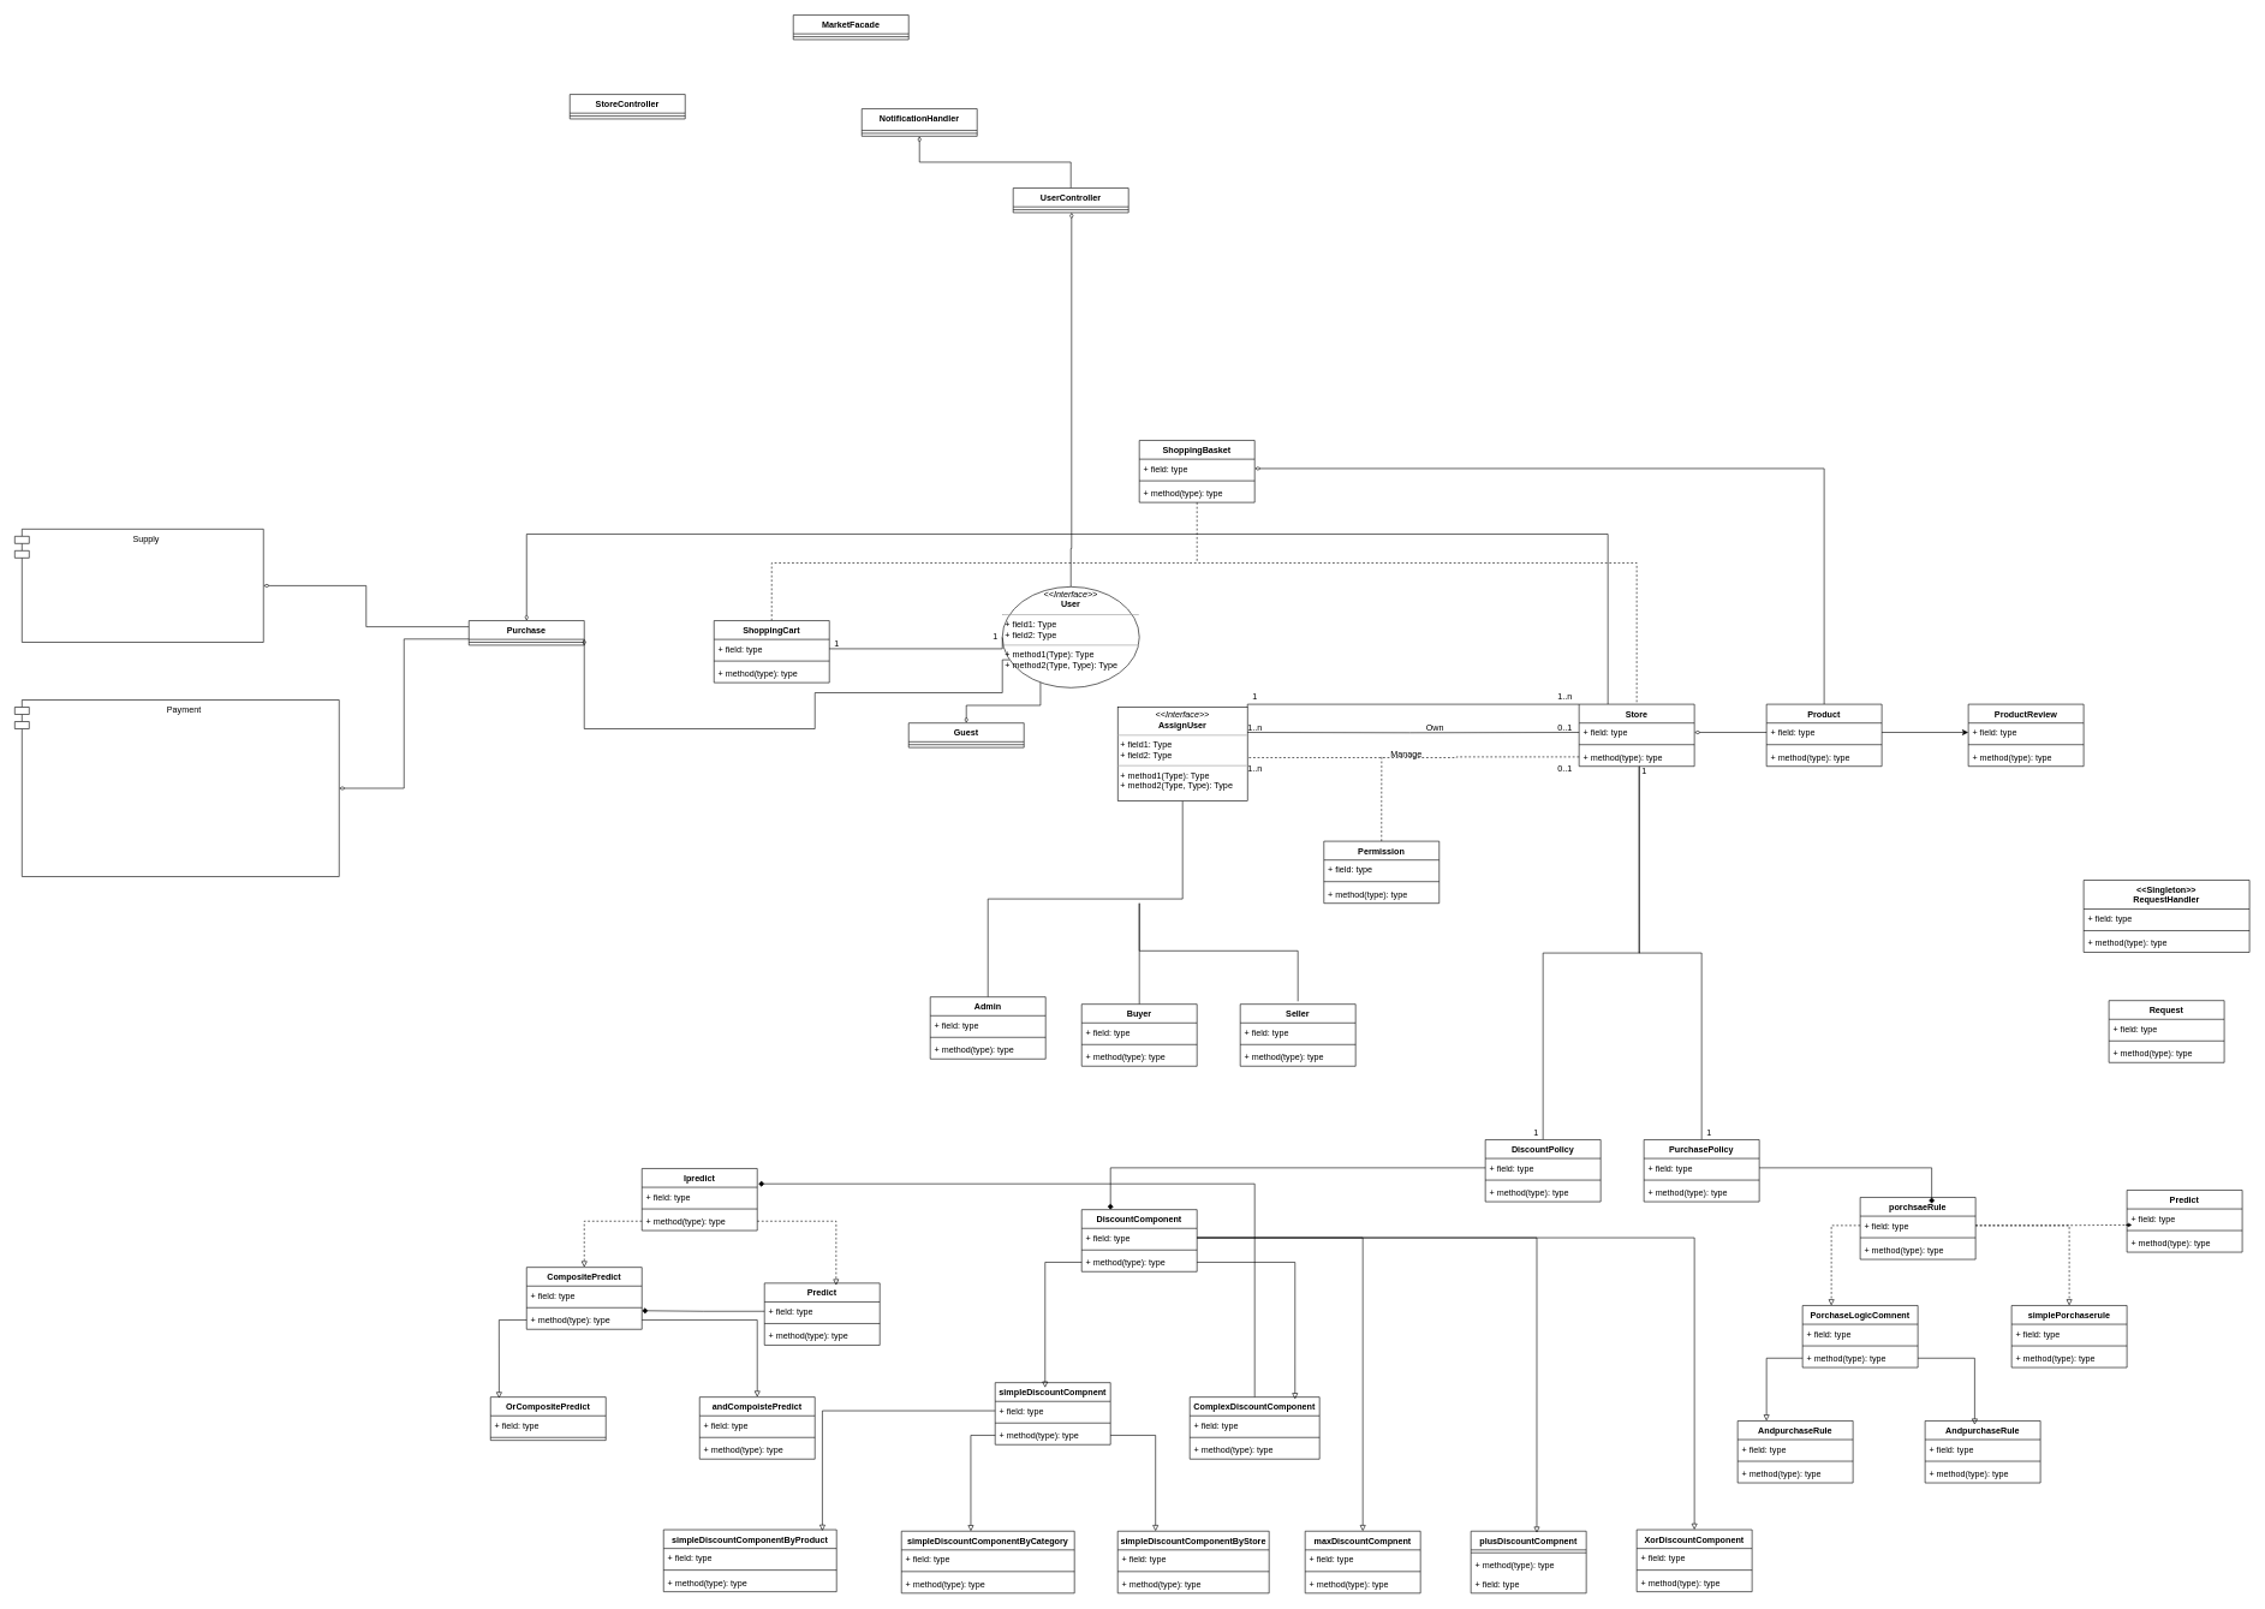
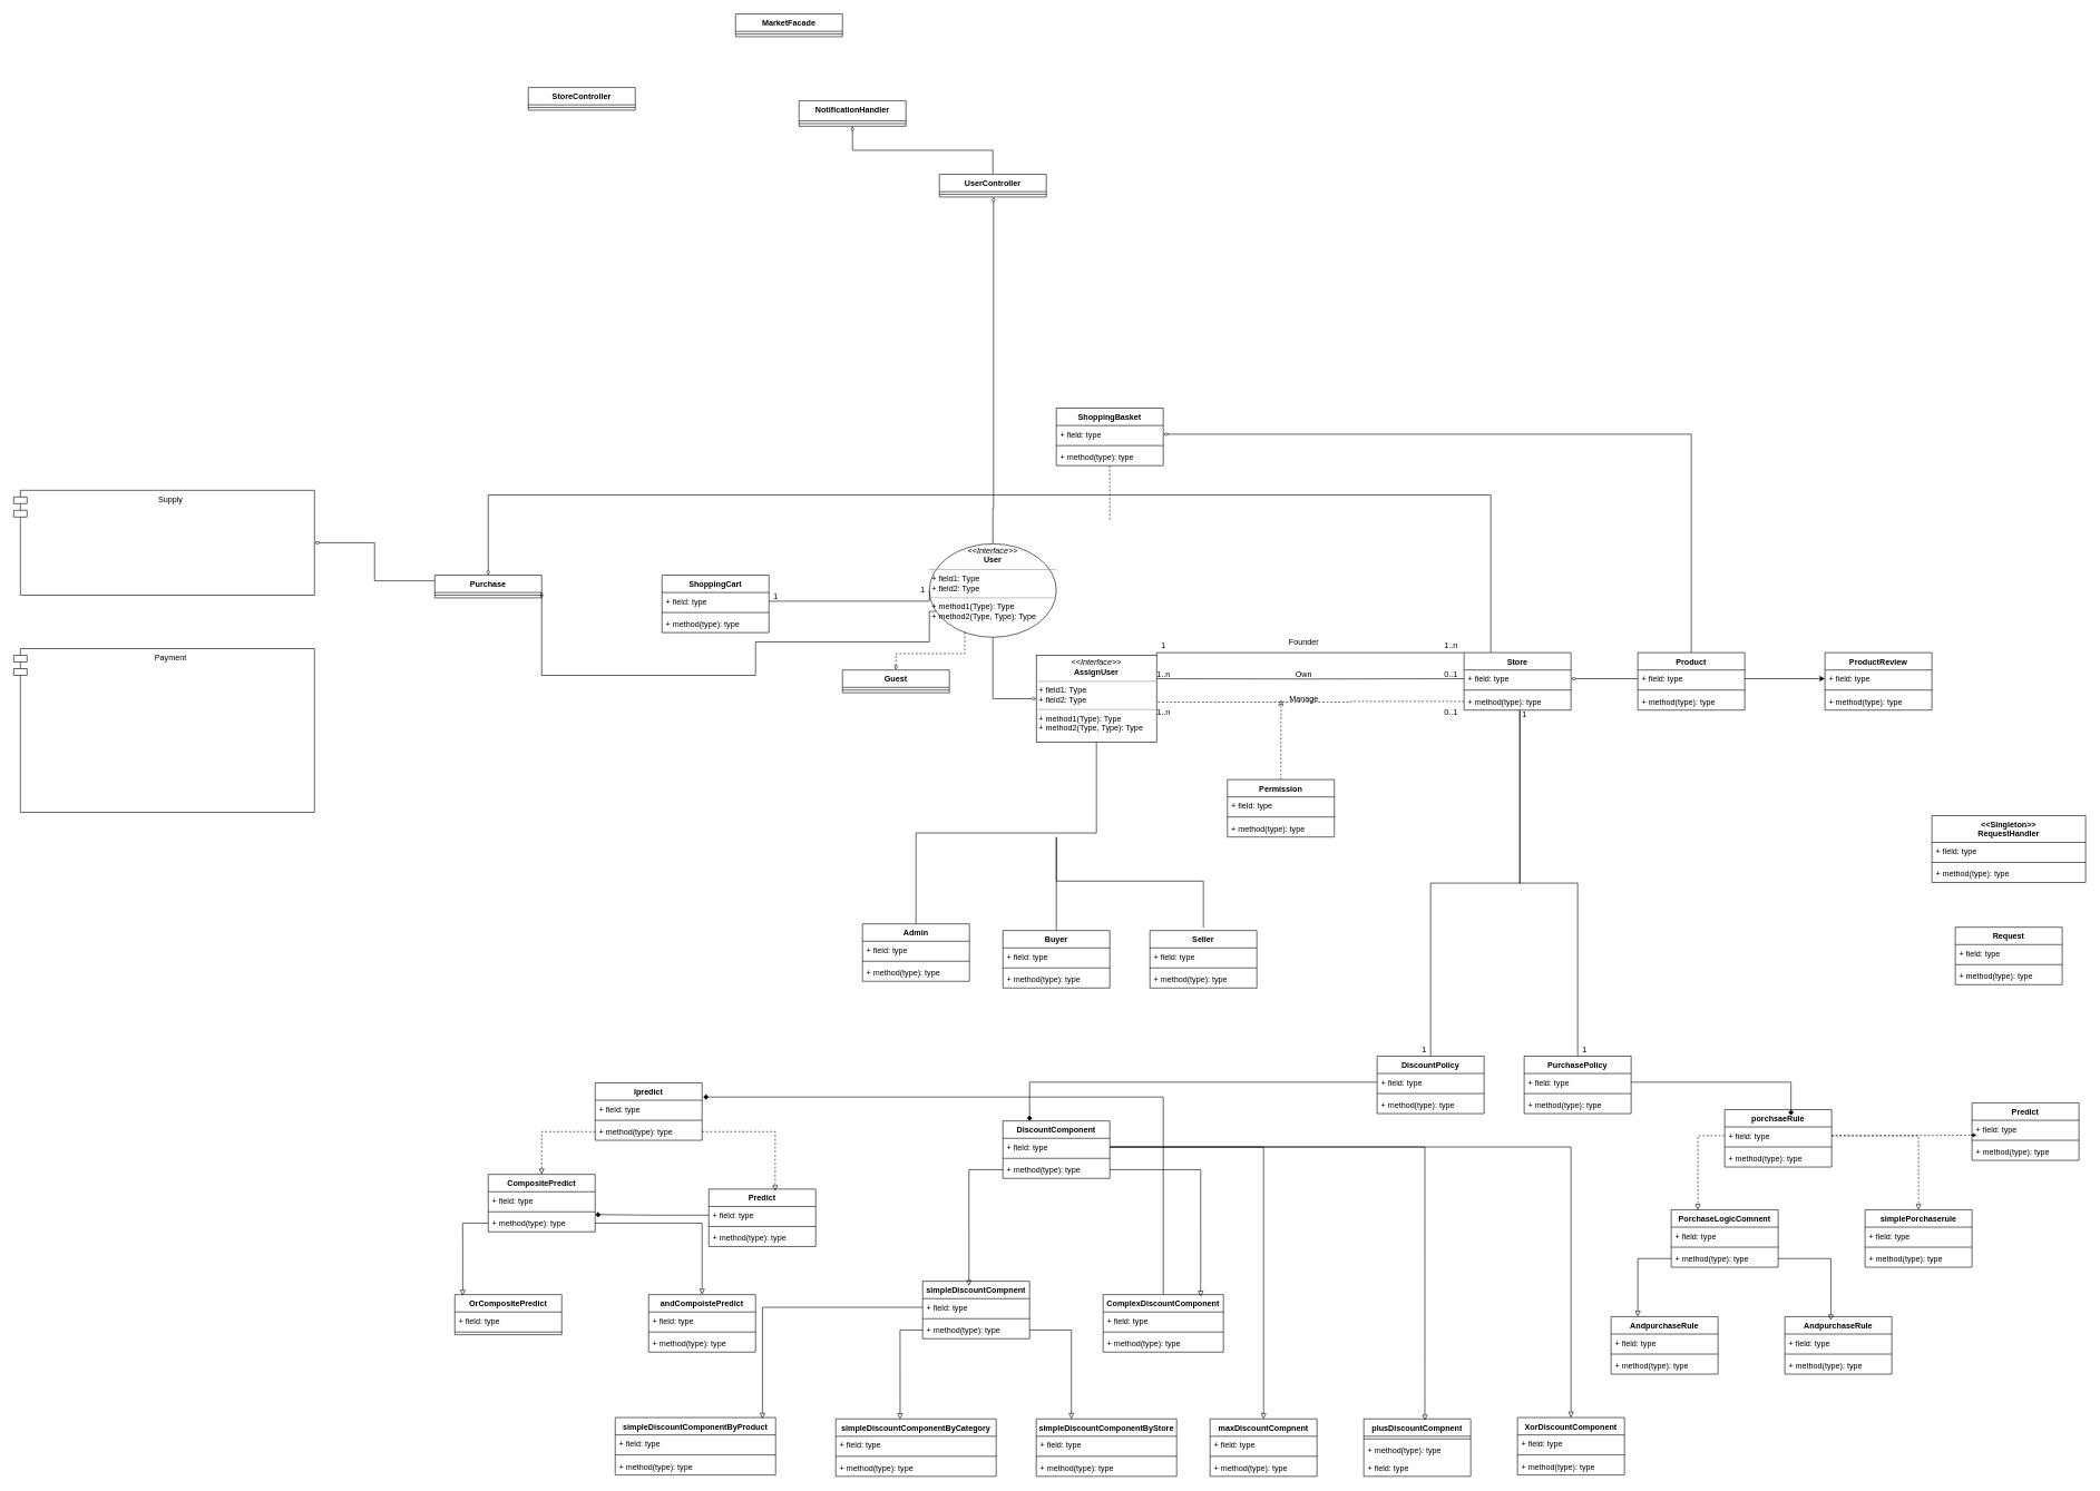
- <mxCell id="38" style="edgeStyle=orthogonalEdgeStyle;rounded=0;orthogonalLoop=1;jettySize=auto;html=1;exitX=0.5;exitY=0;exitDx=0;exitDy=0;entryX=0.5;entryY=0;entryDx=0;entryDy=0;startArrow=none;startFill=0;endArrow=none;endFill=0;dashed=1;" parent="1" source="39" target="3" edge="1"><mxGeometry relative="1" as="geometry"><Array as="points"><mxPoint x="1160" y="780" /><mxPoint x="2130" y="780" /></Array></mxGeometry></mxCell>
- <mxCell id="66" value="Supply" style="shape=module;align=left;spacingLeft=20;align=center;verticalAlign=top;fillColor=none;" parent="1" vertex="1"><mxGeometry x="20" y="733" width="345" height="157" as="geometry" /></mxCell>
+ <mxCell id="66" value="Supply" style="shape=module;align=left;spacingLeft=20;align=center;verticalAlign=top;fillColor=none;" parent="1" vertex="1"><mxGeometry x="20" y="733" width="450" height="157" as="geometry" /></mxCell>
+ <mxCell id="104" value="Founder" style="text;html=1;align=center;verticalAlign=middle;resizable=0;points=[];autosize=1;strokeColor=none;fillColor=none;" parent="1" vertex="1"><mxGeometry x="1920" y="951" width="60" height="20" as="geometry" /></mxCell>
- <mxCell id="18" style="edgeStyle=orthogonalEdgeStyle;rounded=0;orthogonalLoop=1;jettySize=auto;html=1;exitX=0.25;exitY=1;exitDx=0;exitDy=0;entryX=0.5;entryY=0;entryDx=0;entryDy=0;startArrow=none;startFill=0;endArrow=diamondThin;endFill=0;" parent="1" source="20" target="22" edge="1"><mxGeometry relative="1" as="geometry" /></mxCell>
+ <mxCell id="18" style="edgeStyle=orthogonalEdgeStyle;rounded=0;orthogonalLoop=1;jettySize=auto;html=1;exitX=0.25;exitY=1;exitDx=0;exitDy=0;entryX=0.5;entryY=0;entryDx=0;entryDy=0;startArrow=none;startFill=0;endArrow=diamondThin;endFill=0;dashed=1;" parent="1" source="20" target="22" edge="1"><mxGeometry relative="1" as="geometry" /></mxCell>
- <mxCell id="53" style="edgeStyle=orthogonalEdgeStyle;rounded=0;orthogonalLoop=1;jettySize=auto;html=1;exitX=0;exitY=0.75;exitDx=0;exitDy=0;entryX=1;entryY=0.5;entryDx=0;entryDy=0;startArrow=none;startFill=0;endArrow=diamondThin;endFill=0;" parent="1" source="54" target="67" edge="1"><mxGeometry relative="1" as="geometry" /></mxCell>
- <mxCell id="69" value="Own" style="text;html=1;align=center;verticalAlign=middle;resizable=0;points=[];autosize=1;strokeColor=none;fillColor=none;" parent="1" vertex="1"><mxGeometry x="1970" y="999" width="40" height="20" as="geometry" /></mxCell>
+ <mxCell id="69" value="Own" style="text;html=1;align=center;verticalAlign=middle;resizable=0;points=[];autosize=1;strokeColor=none;fillColor=none;" parent="1" vertex="1"><mxGeometry x="1930" y="999" width="40" height="20" as="geometry" /></mxCell>
+ <mxCell id="16" style="edgeStyle=orthogonalEdgeStyle;rounded=0;orthogonalLoop=1;jettySize=auto;html=1;exitX=0.5;exitY=1;exitDx=0;exitDy=0;entryX=0;entryY=0.5;entryDx=0;entryDy=0;startArrow=none;startFill=0;endArrow=diamondThin;endFill=0;" parent="1" source="20" target="96" edge="1"><mxGeometry relative="1" as="geometry" /></mxCell>
- <mxCell id="78" style="edgeStyle=orthogonalEdgeStyle;rounded=0;orthogonalLoop=1;jettySize=auto;html=1;exitX=0.5;exitY=0;exitDx=0;exitDy=0;entryX=-0.064;entryY=0.589;entryDx=0;entryDy=0;entryPerimeter=0;endArrow=none;endFill=0;dashed=1;" parent="1" source="79" target="70" edge="1"><mxGeometry relative="1" as="geometry" /></mxCell>
+ <mxCell id="78" style="edgeStyle=orthogonalEdgeStyle;rounded=0;orthogonalLoop=1;jettySize=auto;html=1;exitX=0.5;exitY=0;exitDx=0;exitDy=0;entryX=-0.064;entryY=0.589;entryDx=0;entryDy=0;entryPerimeter=0;endArrow=classic;endFill=0;dashed=1;" parent="1" source="79" target="70" edge="1"><mxGeometry relative="1" as="geometry" /></mxCell>
